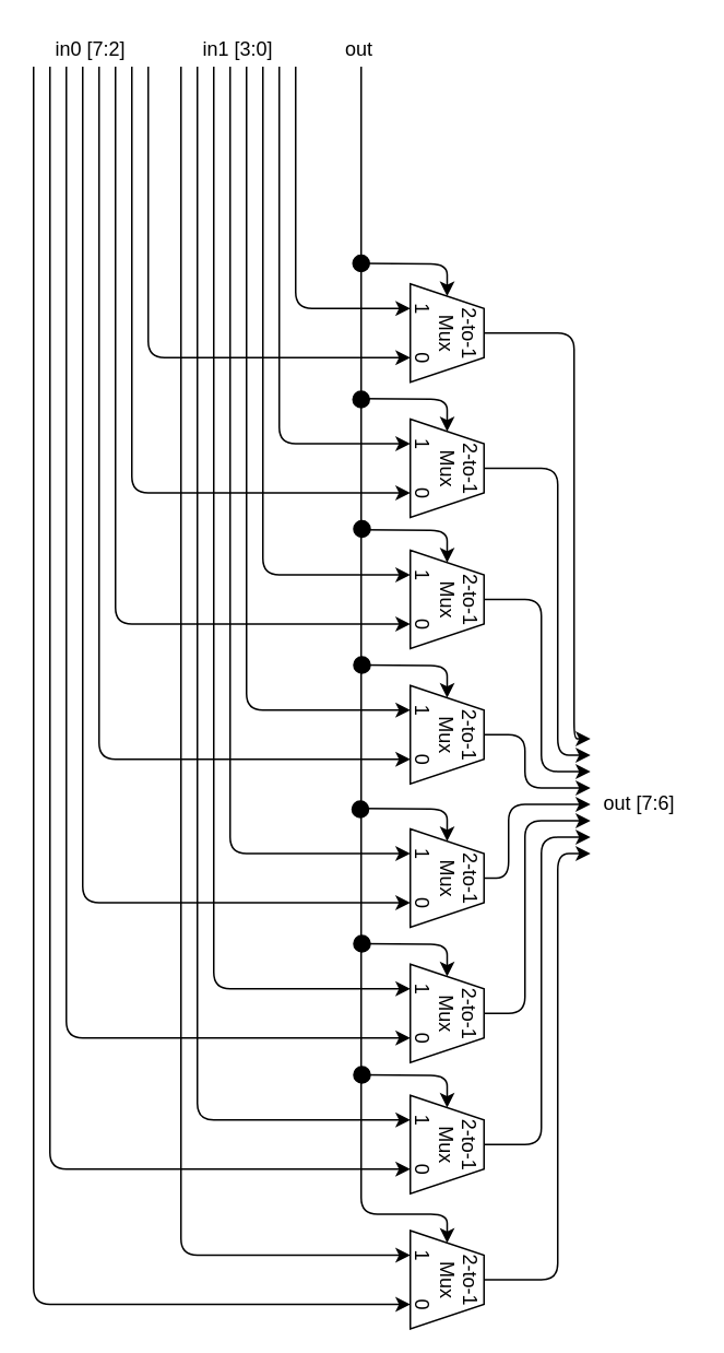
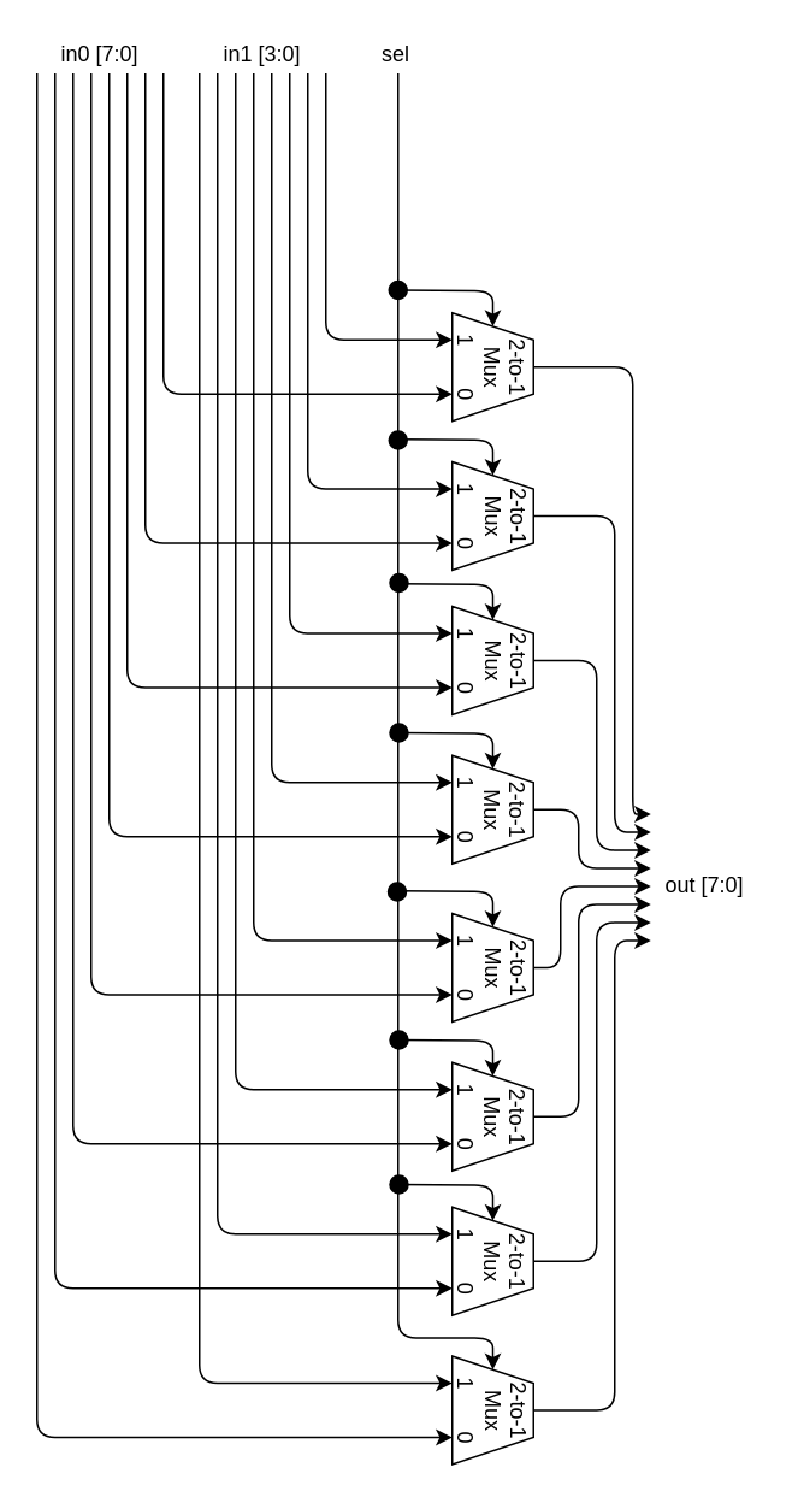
- <mxCell id="36" value="in0 [7:2]" style="text;html=1;strokeColor=none;fillColor=none;align=center;verticalAlign=middle;whiteSpace=wrap;rounded=0;" vertex="1" parent="1"><mxGeometry x="30" y="20" width="50" height="20" as="geometry" /></mxCell>
+ <mxCell id="36" value="in0 [7:0]" style="text;html=1;strokeColor=none;fillColor=none;align=center;verticalAlign=middle;whiteSpace=wrap;rounded=0;" vertex="1" parent="1"><mxGeometry x="30" y="20" width="50" height="20" as="geometry" /></mxCell>
- <mxCell id="19" value="out" style="text;html=1;strokeColor=none;fillColor=none;align=center;verticalAlign=middle;whiteSpace=wrap;rounded=0;" vertex="1" parent="1"><mxGeometry x="198.5" y="20" width="40" height="20" as="geometry" /></mxCell>
+ <mxCell id="19" value="sel" style="text;html=1;strokeColor=none;fillColor=none;align=center;verticalAlign=middle;whiteSpace=wrap;rounded=0;" vertex="1" parent="1"><mxGeometry x="198.5" y="20" width="40" height="20" as="geometry" /></mxCell>
- <mxCell id="38" value="out [7:6]" style="text;html=1;strokeColor=none;fillColor=none;align=center;verticalAlign=middle;whiteSpace=wrap;rounded=0;" vertex="1" parent="1"><mxGeometry x="360" y="480" width="60" height="20" as="geometry" /></mxCell>
+ <mxCell id="38" value="out [7:0]" style="text;html=1;strokeColor=none;fillColor=none;align=center;verticalAlign=middle;whiteSpace=wrap;rounded=0;" vertex="1" parent="1"><mxGeometry x="360" y="480" width="60" height="20" as="geometry" /></mxCell>
